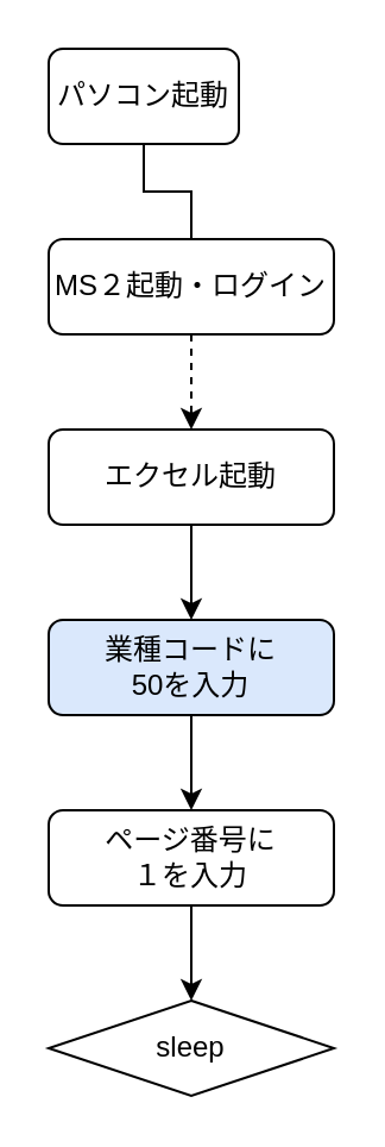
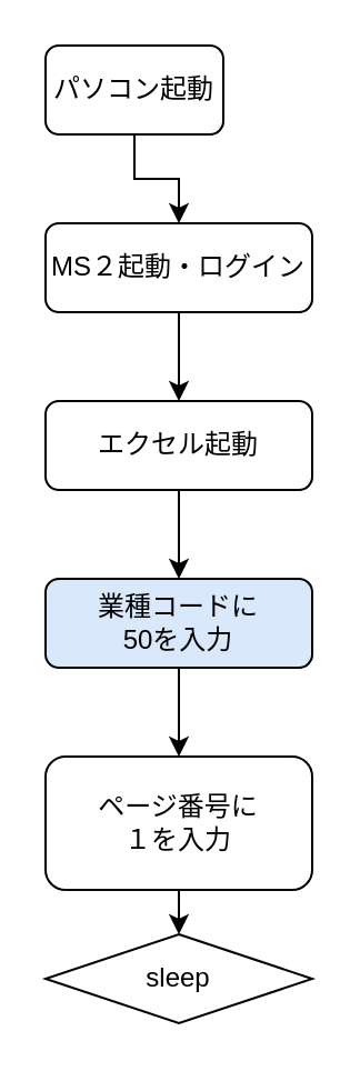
- <mxCell id="2" value="" style="edgeStyle=orthogonalEdgeStyle;rounded=0;orthogonalLoop=1;jettySize=auto;html=1;endArrow=none;" edge="1" parent="1" source="3" target="5"><mxGeometry relative="1" as="geometry" /></mxCell>
+ <mxCell id="2" value="" style="edgeStyle=orthogonalEdgeStyle;rounded=0;orthogonalLoop=1;jettySize=auto;html=1;" edge="1" parent="1" source="3" target="5"><mxGeometry relative="1" as="geometry" /></mxCell>
- <mxCell id="4" value="" style="edgeStyle=orthogonalEdgeStyle;rounded=0;orthogonalLoop=1;jettySize=auto;html=1;dashed=1;" edge="1" parent="1" source="5" target="7"><mxGeometry relative="1" as="geometry" /></mxCell>
+ <mxCell id="4" value="" style="edgeStyle=orthogonalEdgeStyle;rounded=0;orthogonalLoop=1;jettySize=auto;html=1;" edge="1" parent="1" source="5" target="7"><mxGeometry relative="1" as="geometry" /></mxCell>
- <mxCell id="11" value="ページ番号に&lt;br&gt;１を入力" style="rounded=1;whiteSpace=wrap;html=1;" vertex="1" parent="1"><mxGeometry x="20" y="340" width="120" height="40" as="geometry" /></mxCell>
+ <mxCell id="11" value="ページ番号に&lt;br&gt;１を入力" style="rounded=1;whiteSpace=wrap;html=1;" vertex="1" parent="1"><mxGeometry x="20" y="340" width="120" height="60" as="geometry" /></mxCell>
